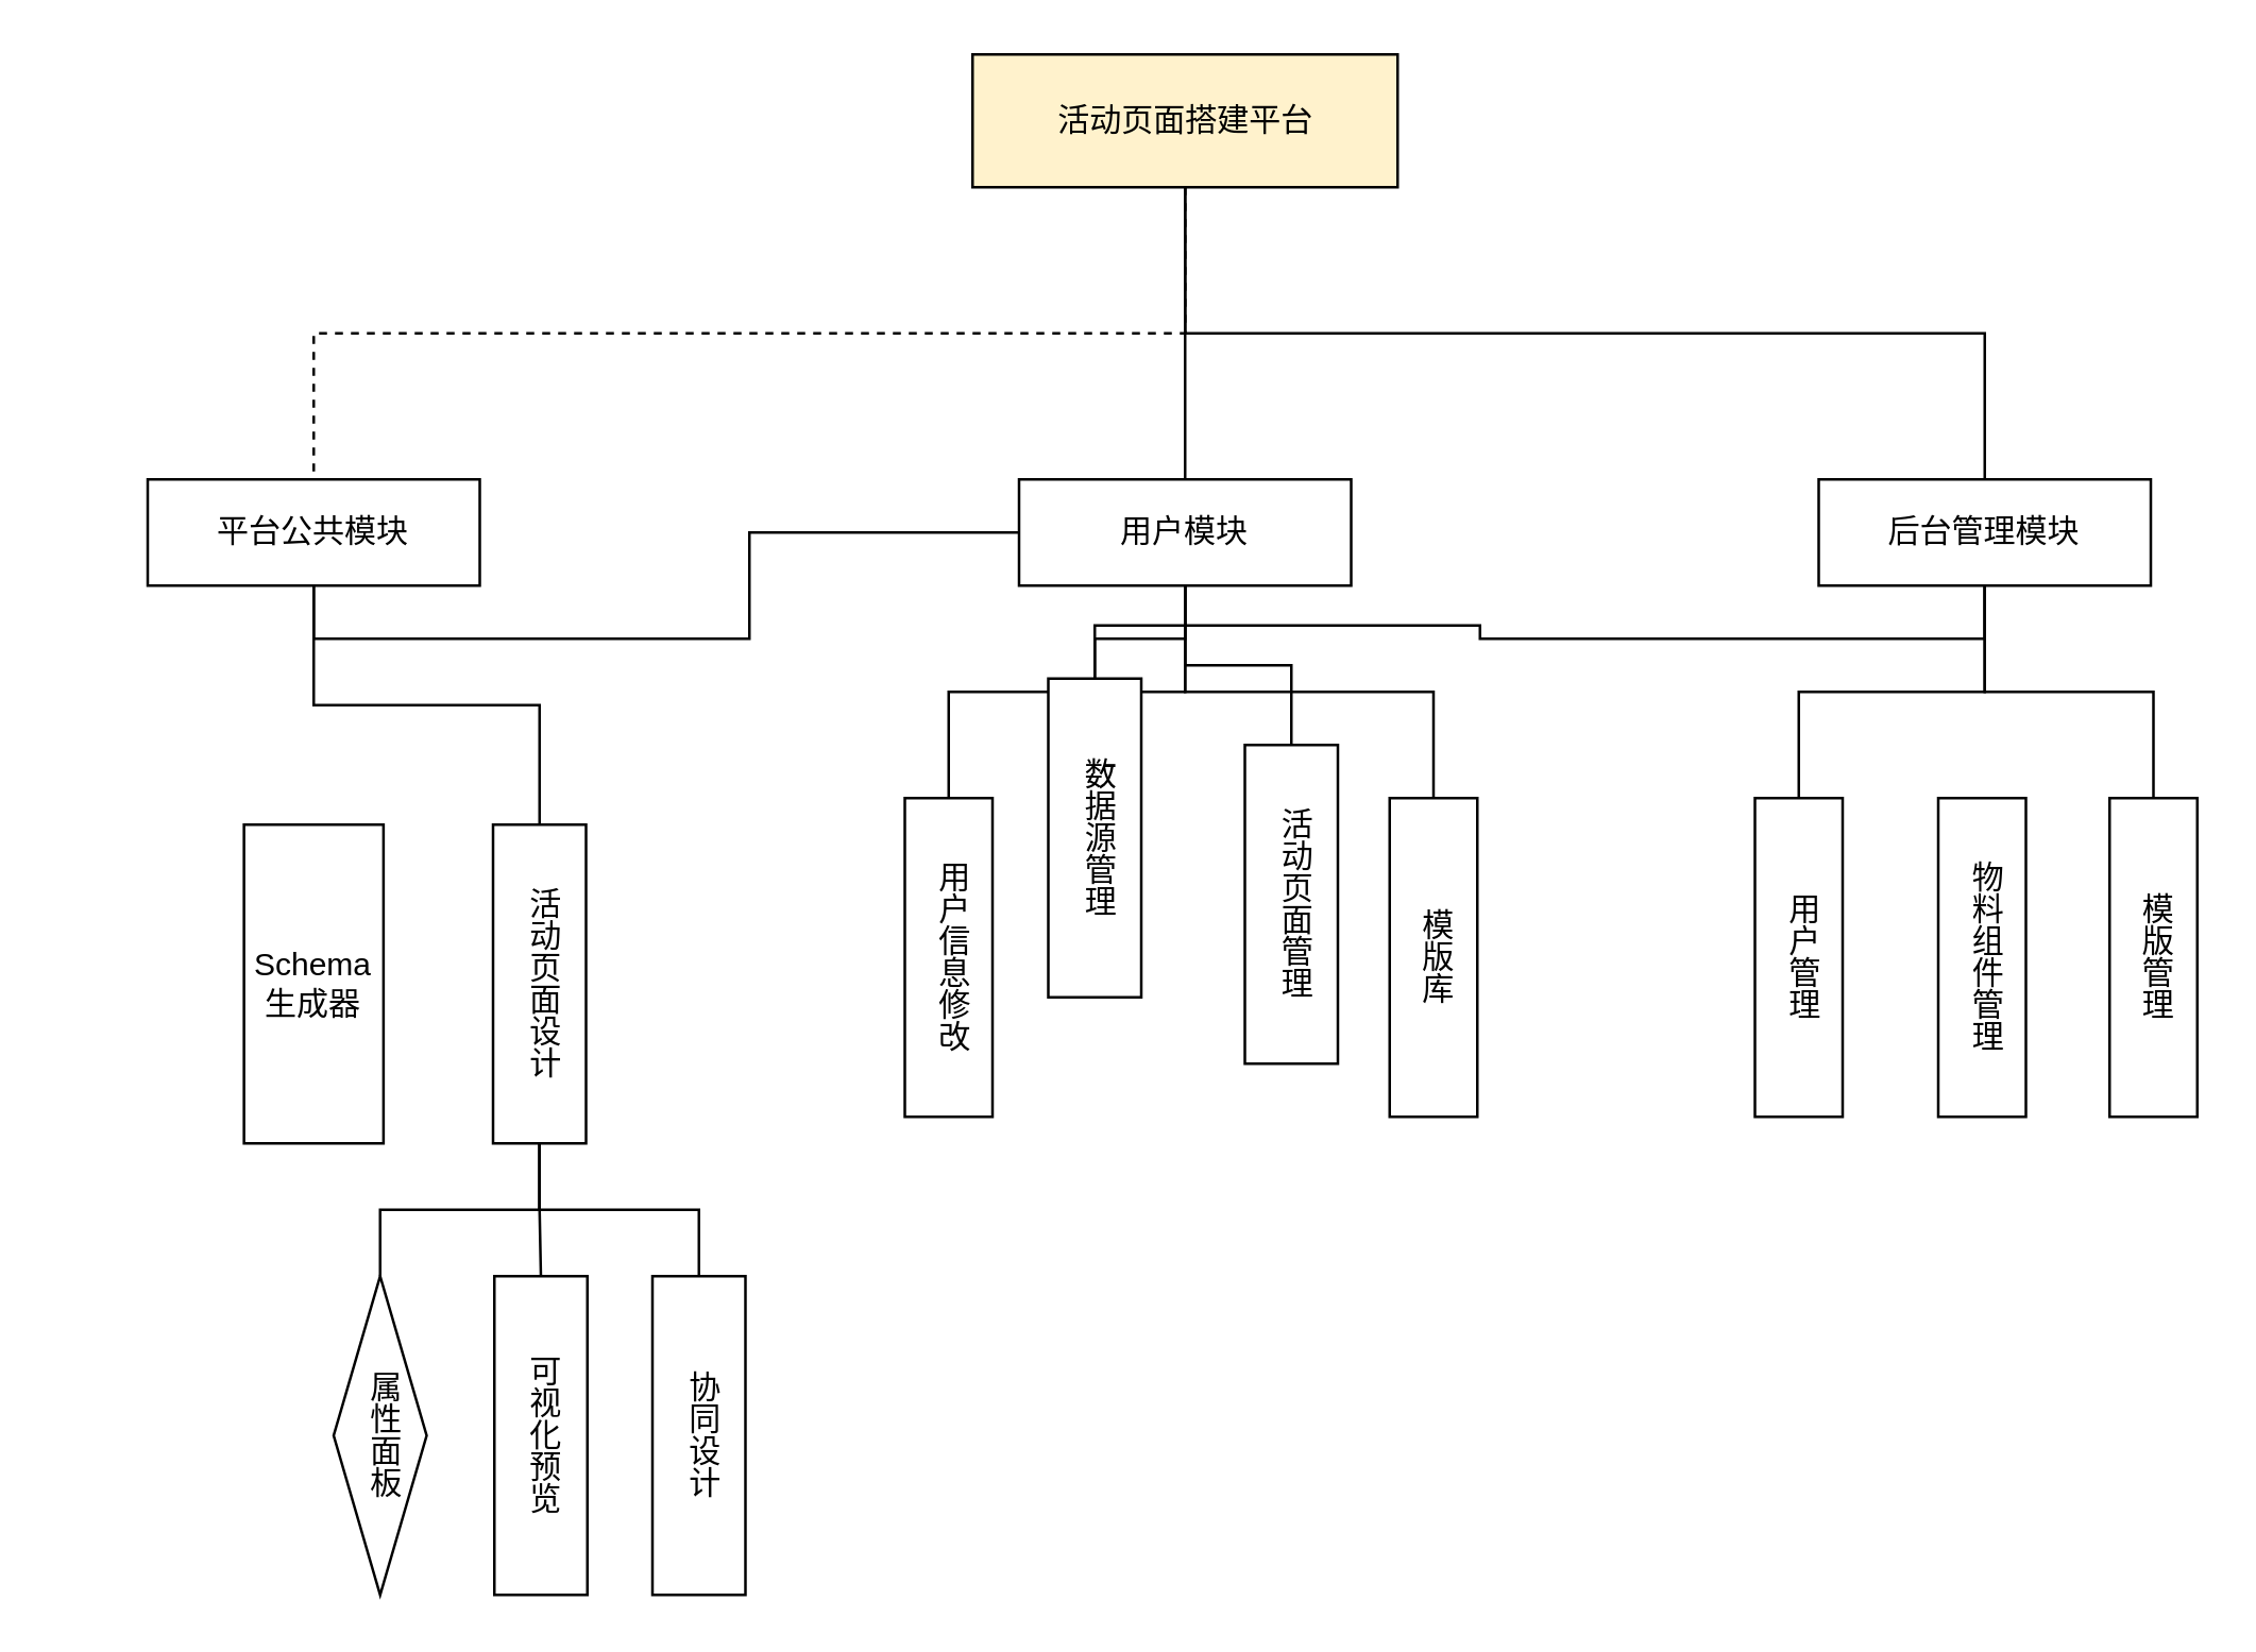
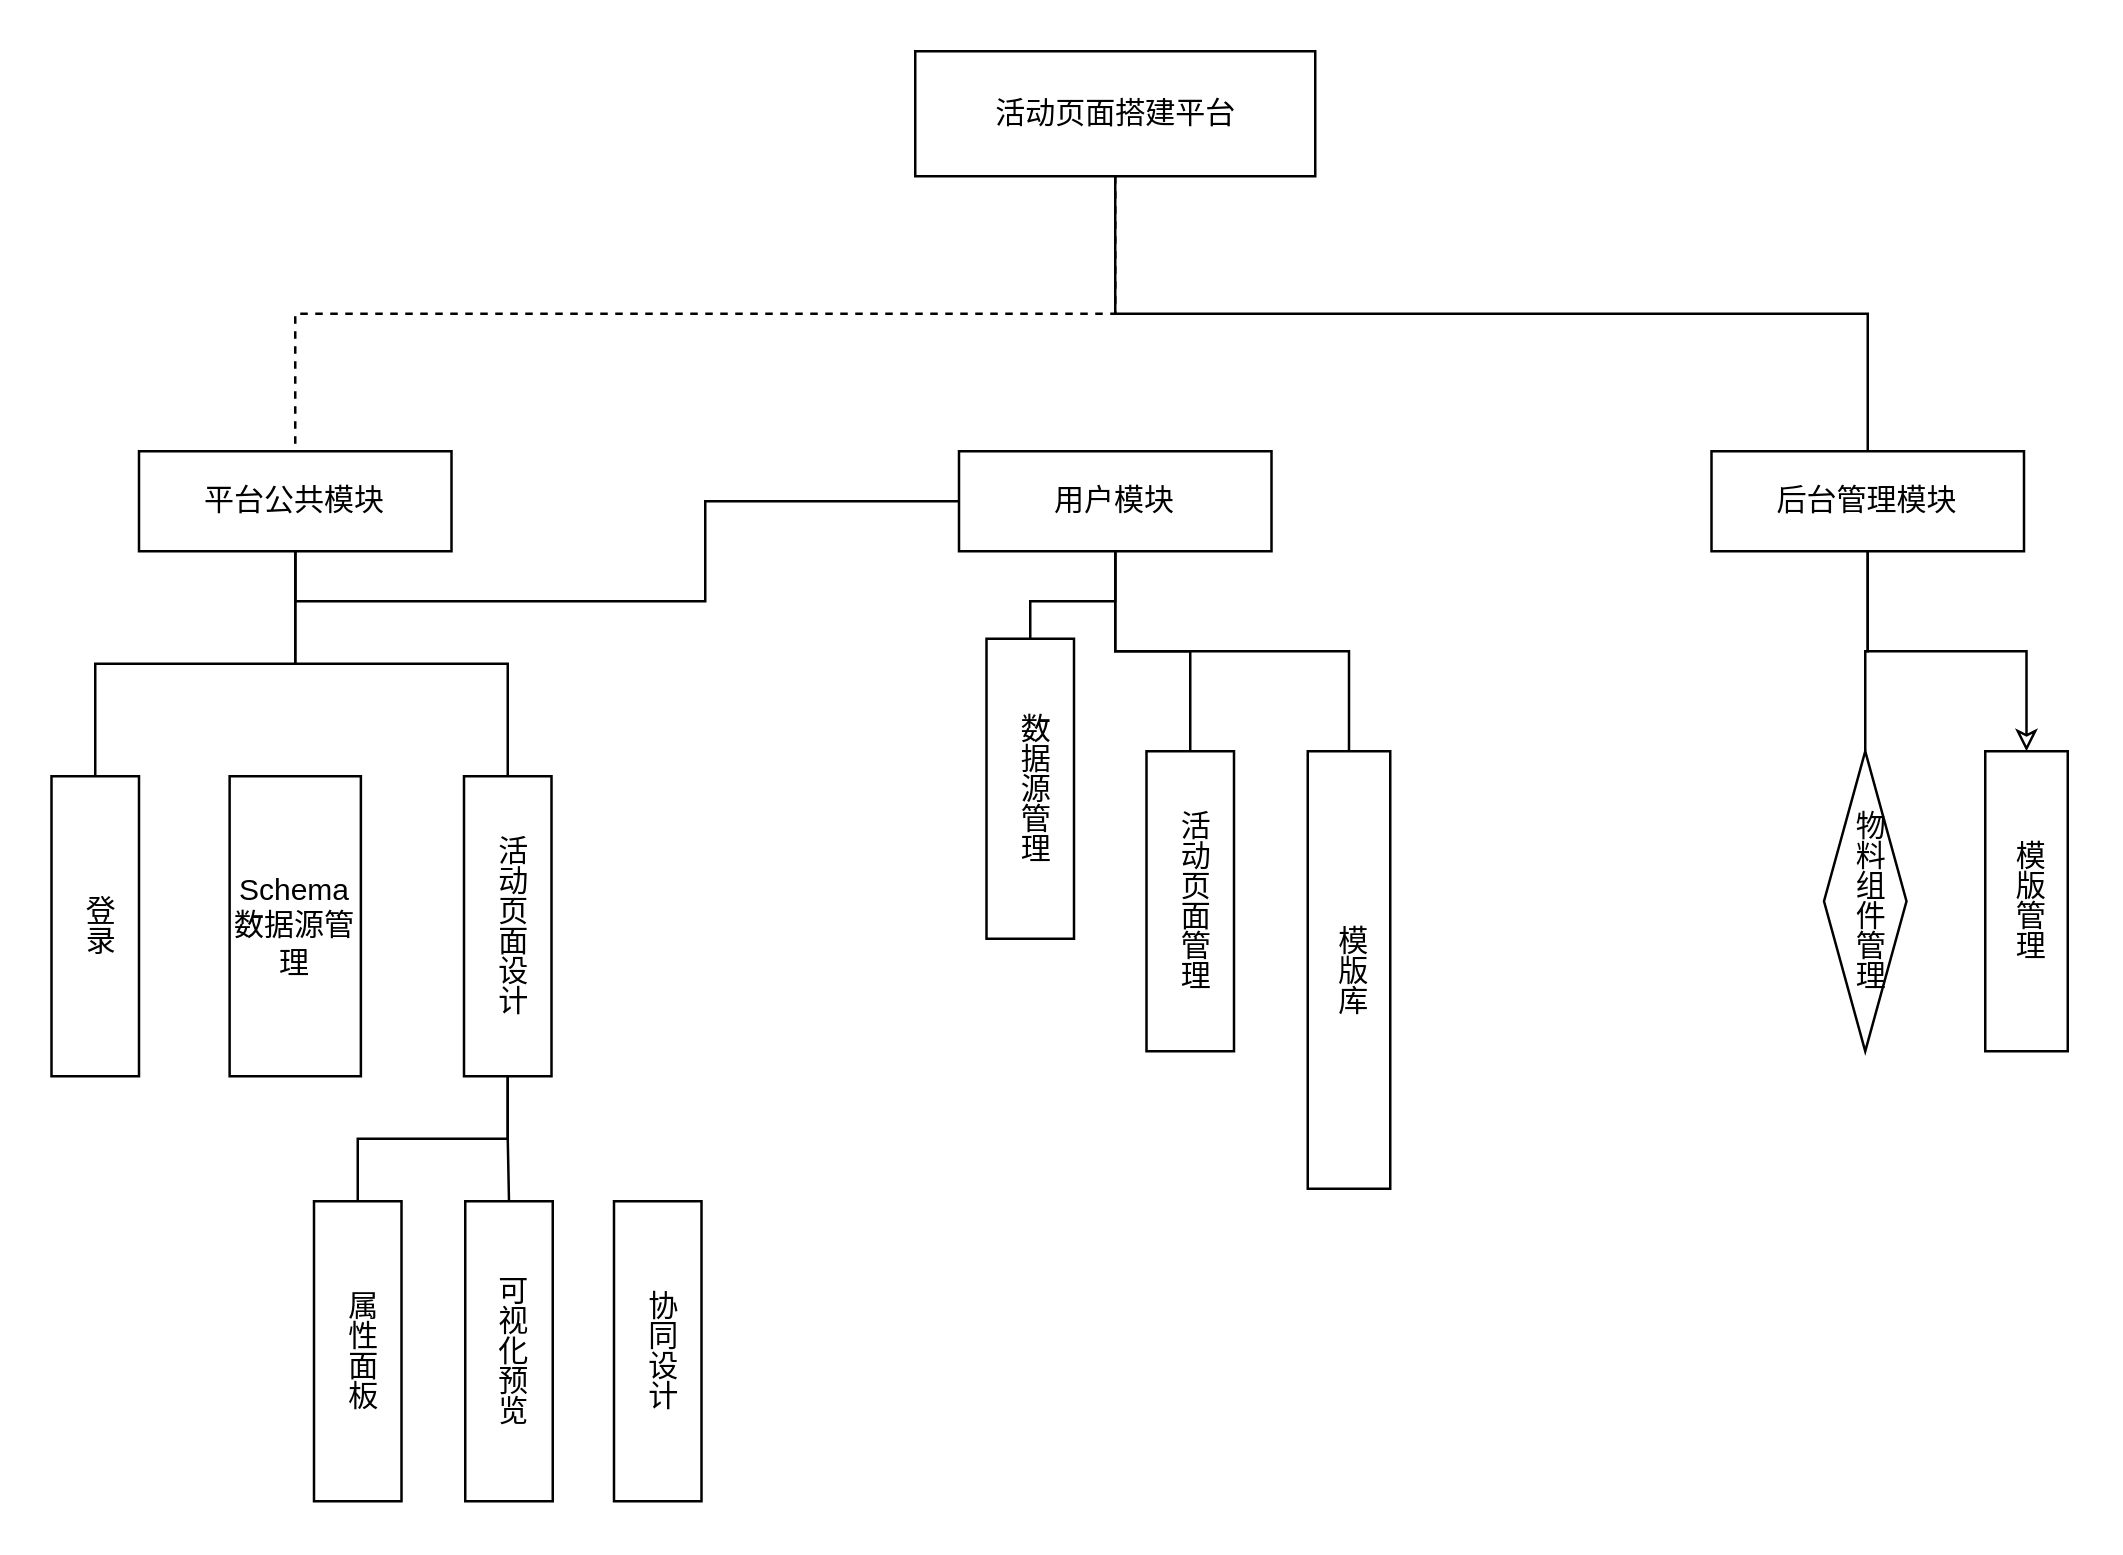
- <mxCell id="5" value="&lt;font style=&quot;font-size: 12px;&quot;&gt;活动页面搭建平台&lt;/font&gt;" style="rounded=0;whiteSpace=wrap;html=1;fillColor=#fff2cc;" parent="1" vertex="1"><mxGeometry x="365.5" y="20" width="160" height="50" as="geometry" /></mxCell>
+ <mxCell id="5" value="&lt;font style=&quot;font-size: 12px;&quot;&gt;活动页面搭建平台&lt;/font&gt;" style="rounded=0;whiteSpace=wrap;html=1;" parent="1" vertex="1"><mxGeometry x="365.5" y="20" width="160" height="50" as="geometry" /></mxCell>
- <mxCell id="2" style="edgeStyle=orthogonalEdgeStyle;rounded=0;orthogonalLoop=1;jettySize=auto;html=1;exitX=0.5;exitY=1;exitDx=0;exitDy=0;entryX=0.5;entryY=0;entryDx=0;entryDy=0;endArrow=none;endFill=0;" parent="1" source="5" target="10" edge="1"><mxGeometry relative="1" as="geometry" /></mxCell>
- <mxCell id="12" style="edgeStyle=orthogonalEdgeStyle;rounded=0;orthogonalLoop=1;jettySize=auto;html=1;exitX=0.5;exitY=1;exitDx=0;exitDy=0;endArrow=none;endFill=0;" parent="1" source="14" target="19" edge="1"><mxGeometry relative="1" as="geometry" /></mxCell>
+ <mxCell id="12" style="edgeStyle=orthogonalEdgeStyle;rounded=0;orthogonalLoop=1;jettySize=auto;html=1;exitX=0.5;exitY=1;exitDx=0;exitDy=0;entryX=0.5;entryY=0;entryDx=0;entryDy=0;endArrow=none;endFill=0;" parent="1" source="14" target="27" edge="1"><mxGeometry relative="1" as="geometry" /></mxCell>
- <mxCell id="11" style="edgeStyle=orthogonalEdgeStyle;rounded=0;orthogonalLoop=1;jettySize=auto;html=1;exitX=0.5;exitY=1;exitDx=0;exitDy=0;entryX=0.5;entryY=0;entryDx=0;entryDy=0;endArrow=none;endFill=0;" parent="1" source="14" target="26" edge="1"><mxGeometry relative="1" as="geometry" /></mxCell>
- <mxCell id="9" style="edgeStyle=orthogonalEdgeStyle;rounded=0;orthogonalLoop=1;jettySize=auto;html=1;exitX=0.5;exitY=1;exitDx=0;exitDy=0;entryX=0.5;entryY=0;entryDx=0;entryDy=0;endArrow=none;endFill=0;" edge="1" parent="1" source="10" target="34"><mxGeometry relative="1" as="geometry" /></mxCell>
+ <mxCell id="16" style="edgeStyle=orthogonalEdgeStyle;rounded=0;orthogonalLoop=1;jettySize=auto;html=1;exitX=0.5;exitY=1;exitDx=0;exitDy=0;entryX=0.5;entryY=0;entryDx=0;entryDy=0;endArrow=none;endFill=0;" edge="1" parent="1" source="18" target="33"><mxGeometry relative="1" as="geometry" /></mxCell>
- <mxCell id="13" style="edgeStyle=orthogonalEdgeStyle;rounded=0;orthogonalLoop=1;jettySize=auto;html=1;exitX=0.5;exitY=1;exitDx=0;exitDy=0;entryX=0.5;entryY=0;entryDx=0;entryDy=0;endArrow=none;endFill=0;" parent="1" source="14" target="28" edge="1"><mxGeometry relative="1" as="geometry" /></mxCell>
+ <mxCell id="13" style="edgeStyle=orthogonalEdgeStyle;rounded=0;orthogonalLoop=1;jettySize=auto;html=1;exitX=0.5;exitY=1;exitDx=0;exitDy=0;entryX=0.5;entryY=0;entryDx=0;entryDy=0;endArrow=classic;endFill=0;" parent="1" source="14" target="28" edge="1"><mxGeometry relative="1" as="geometry" /></mxCell>
- <mxCell id="20" value="活动页面管理" style="rounded=0;whiteSpace=wrap;html=1;verticalAlign=middle;align=center;labelPosition=center;verticalLabelPosition=middle;textDirection=vertical-rl;strokeWidth=1;" parent="1" vertex="1"><mxGeometry x="468" y="280" width="35" height="120" as="geometry" /></mxCell>
+ <mxCell id="20" value="活动页面管理" style="rounded=0;whiteSpace=wrap;html=1;verticalAlign=middle;align=center;labelPosition=center;verticalLabelPosition=middle;textDirection=vertical-rl;strokeWidth=1;" parent="1" vertex="1"><mxGeometry x="458" y="300" width="35" height="120" as="geometry" /></mxCell>
- <mxCell id="34" value="用户信息修改" style="rounded=0;whiteSpace=wrap;html=1;verticalAlign=middle;align=center;labelPosition=center;verticalLabelPosition=middle;textDirection=vertical-rl;spacing=0;" vertex="1" parent="1"><mxGeometry x="340" y="300" width="33" height="120" as="geometry" /></mxCell>
- <mxCell id="21" value="模版库" style="rounded=0;whiteSpace=wrap;html=1;verticalAlign=middle;align=center;labelPosition=center;verticalLabelPosition=middle;textDirection=vertical-rl;spacing=0;" parent="1" vertex="1"><mxGeometry x="522.5" y="300" width="33" height="120" as="geometry" /></mxCell>
+ <mxCell id="21" value="模版库" style="rounded=0;whiteSpace=wrap;html=1;verticalAlign=middle;align=center;labelPosition=center;verticalLabelPosition=middle;textDirection=vertical-rl;spacing=0;" parent="1" vertex="1"><mxGeometry x="522.5" y="300" width="33" height="175" as="geometry" /></mxCell>
- <mxCell id="26" value="用户管理" style="rounded=0;whiteSpace=wrap;html=1;verticalAlign=middle;align=center;labelPosition=center;verticalLabelPosition=middle;textDirection=vertical-rl;spacing=0;" parent="1" vertex="1"><mxGeometry x="660" y="300" width="33" height="120" as="geometry" /></mxCell>
- <mxCell id="27" value="物料组件管理" style="rounded=0;whiteSpace=wrap;html=1;verticalAlign=middle;align=center;labelPosition=center;verticalLabelPosition=middle;textDirection=vertical-rl;spacing=0;" parent="1" vertex="1"><mxGeometry x="729" y="300" width="33" height="120" as="geometry" /></mxCell>
+ <mxCell id="27" value="物料组件管理" style="rhombus;whiteSpace=wrap;html=1;verticalAlign=middle;align=center;labelPosition=center;verticalLabelPosition=middle;textDirection=vertical-rl;spacing=0;" parent="1" vertex="1"><mxGeometry x="729" y="300" width="33" height="120" as="geometry" /></mxCell>
+ <mxCell id="33" value="登录" style="rounded=0;whiteSpace=wrap;html=1;verticalAlign=middle;align=center;labelPosition=center;verticalLabelPosition=middle;textDirection=vertical-rl;" vertex="1" parent="1"><mxGeometry x="20" y="310" width="35" height="120" as="geometry" /></mxCell>
- <mxCell id="29" value="Schema&lt;div&gt;生成器&lt;/div&gt;" style="rounded=0;whiteSpace=wrap;html=1;verticalAlign=middle;align=center;labelPosition=center;verticalLabelPosition=middle;textDirection=rtl;" parent="1" vertex="1"><mxGeometry x="91.25" y="310" width="52.5" height="120" as="geometry" /></mxCell>
+ <mxCell id="29" value="Schema&lt;div&gt;数据源管理&lt;/div&gt;" style="rounded=0;whiteSpace=wrap;html=1;verticalAlign=middle;align=center;labelPosition=center;verticalLabelPosition=middle;textDirection=rtl;" parent="1" vertex="1"><mxGeometry x="91.25" y="310" width="52.5" height="120" as="geometry" /></mxCell>
- <mxCell id="24" style="edgeStyle=orthogonalEdgeStyle;rounded=0;orthogonalLoop=1;jettySize=auto;html=1;exitX=0.5;exitY=1;exitDx=0;exitDy=0;entryX=0.5;entryY=0;entryDx=0;entryDy=0;endArrow=none;endFill=0;" edge="1" parent="1" source="25" target="32"><mxGeometry relative="1" as="geometry" /></mxCell>
- <mxCell id="30" value="属性面板" style="rhombus;whiteSpace=wrap;html=1;verticalAlign=middle;align=center;labelPosition=center;verticalLabelPosition=middle;textDirection=vertical-rl;" vertex="1" parent="1"><mxGeometry x="125" y="480" width="35" height="120" as="geometry" /></mxCell>
+ <mxCell id="30" value="属性面板" style="rounded=0;whiteSpace=wrap;html=1;verticalAlign=middle;align=center;labelPosition=center;verticalLabelPosition=middle;textDirection=vertical-rl;" vertex="1" parent="1"><mxGeometry x="125" y="480" width="35" height="120" as="geometry" /></mxCell>
